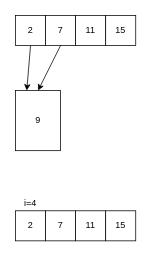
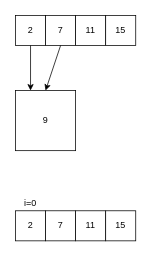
- <mxCell id="6" value="9" style="whiteSpace=wrap;html=1;aspect=fixed;" vertex="1" parent="1"><mxGeometry x="20" y="120" width="60" height="80" as="geometry" /></mxCell>
+ <mxCell id="6" value="9" style="whiteSpace=wrap;html=1;aspect=fixed;" vertex="1" parent="1"><mxGeometry x="20" y="120" width="80" height="80" as="geometry" /></mxCell>
- <mxCell id="13" value="i=4" style="text;html=1;strokeColor=none;fillColor=none;align=center;verticalAlign=middle;whiteSpace=wrap;rounded=0;" vertex="1" parent="1"><mxGeometry x="20" y="260" width="40" height="20" as="geometry" /></mxCell>
+ <mxCell id="13" value="i=0" style="text;html=1;strokeColor=none;fillColor=none;align=center;verticalAlign=middle;whiteSpace=wrap;rounded=0;" vertex="1" parent="1"><mxGeometry x="20" y="260" width="40" height="20" as="geometry" /></mxCell>
